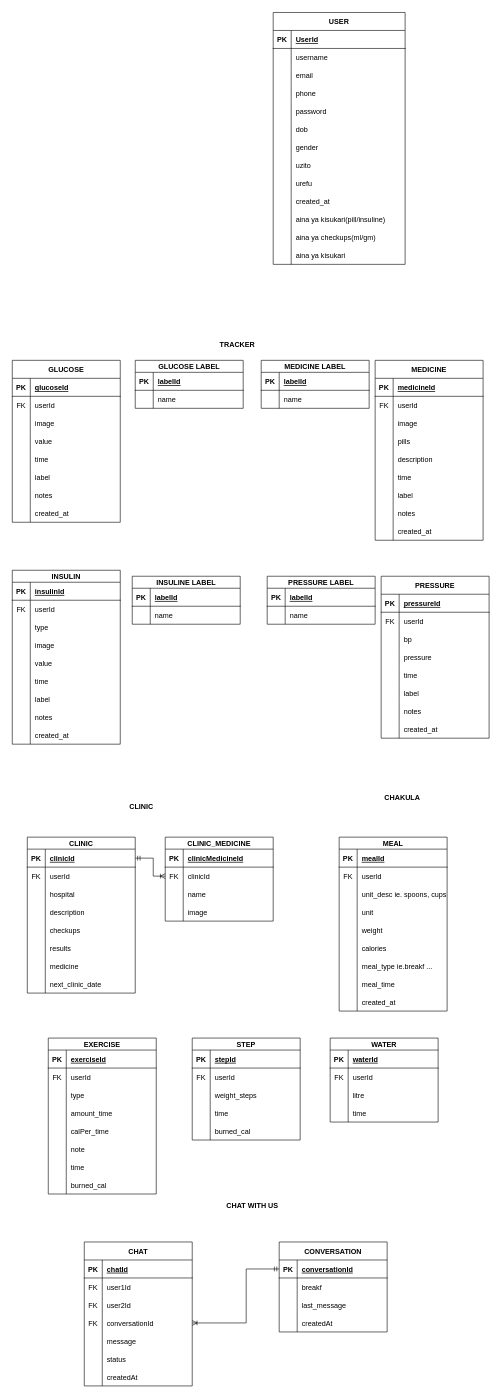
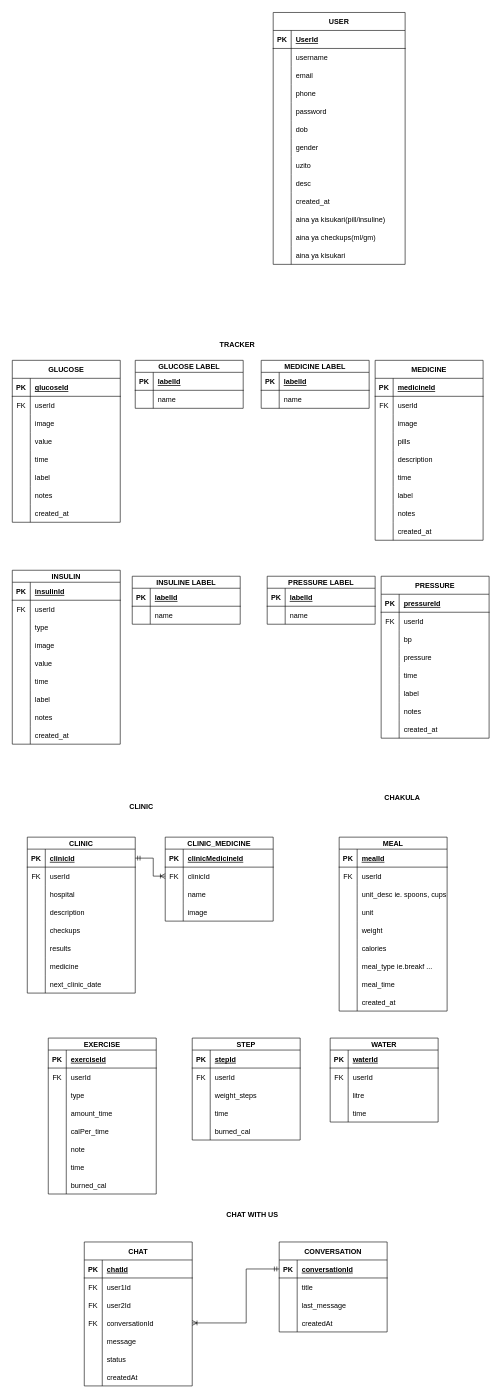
- <mxCell id="29" value="urefu" style="shape=partialRectangle;connectable=0;fillColor=none;top=0;left=0;bottom=0;right=0;align=left;spacingLeft=6;overflow=hidden;" parent="27" vertex="1"><mxGeometry x="30" width="190" height="30" as="geometry"><mxRectangle width="190" height="30" as="alternateBounds" /></mxGeometry></mxCell>
+ <mxCell id="29" value="desc" style="shape=partialRectangle;connectable=0;fillColor=none;top=0;left=0;bottom=0;right=0;align=left;spacingLeft=6;overflow=hidden;" parent="27" vertex="1"><mxGeometry x="30" width="190" height="30" as="geometry"><mxRectangle width="190" height="30" as="alternateBounds" /></mxGeometry></mxCell>
- <mxCell id="315" value="&lt;b&gt;CHAT WITH US&lt;/b&gt;" style="text;html=1;align=center;verticalAlign=middle;resizable=0;points=[];autosize=1;strokeColor=none;fillColor=none;" parent="1" vertex="1"><mxGeometry x="365" y="1995" width="110" height="30" as="geometry" /></mxCell>
+ <mxCell id="315" value="&lt;b&gt;CHAT WITH US&lt;/b&gt;" style="text;html=1;align=center;verticalAlign=middle;resizable=0;points=[];autosize=1;strokeColor=none;fillColor=none;" parent="1" vertex="1"><mxGeometry x="365" y="2010" width="110" height="30" as="geometry" /></mxCell>
- <mxCell id="307" value="breakf" style="shape=partialRectangle;connectable=0;fillColor=none;top=0;left=0;bottom=0;right=0;align=left;spacingLeft=6;overflow=hidden;" parent="305" vertex="1"><mxGeometry x="30" width="150" height="30" as="geometry"><mxRectangle width="150" height="30" as="alternateBounds" /></mxGeometry></mxCell>
+ <mxCell id="307" value="title" style="shape=partialRectangle;connectable=0;fillColor=none;top=0;left=0;bottom=0;right=0;align=left;spacingLeft=6;overflow=hidden;" parent="305" vertex="1"><mxGeometry x="30" width="150" height="30" as="geometry"><mxRectangle width="150" height="30" as="alternateBounds" /></mxGeometry></mxCell>
